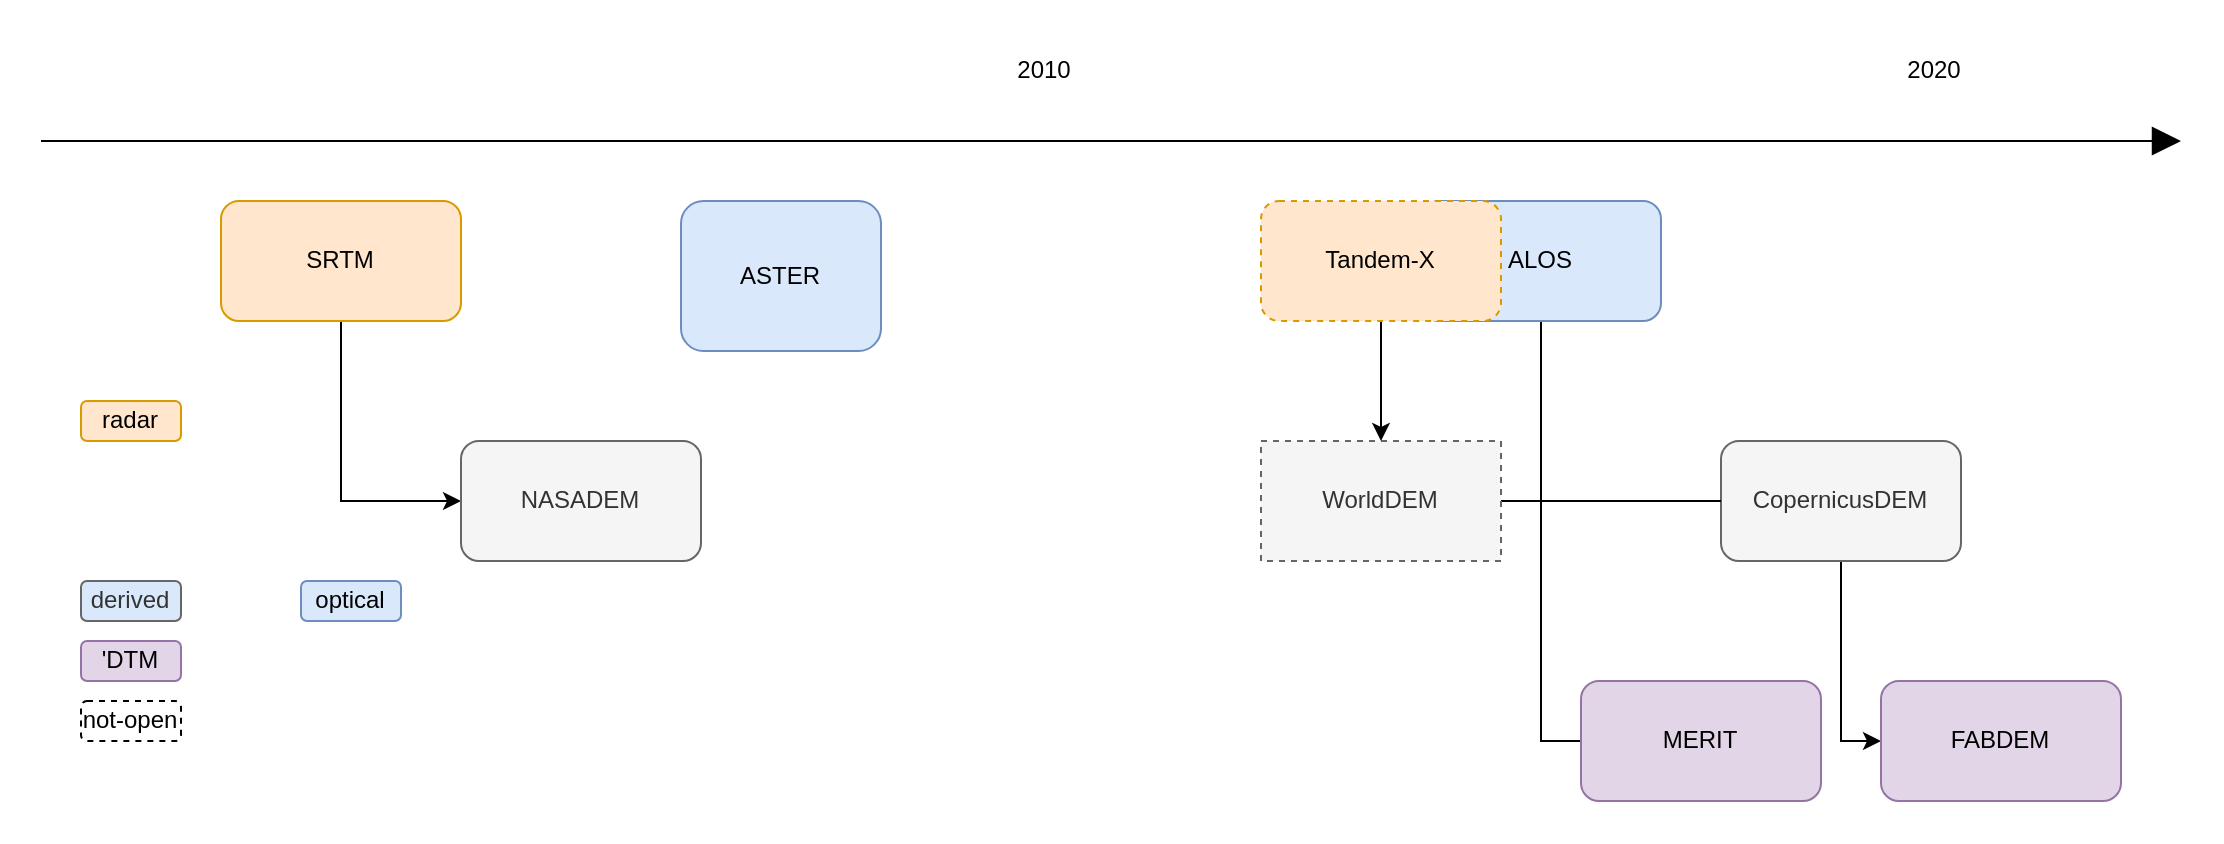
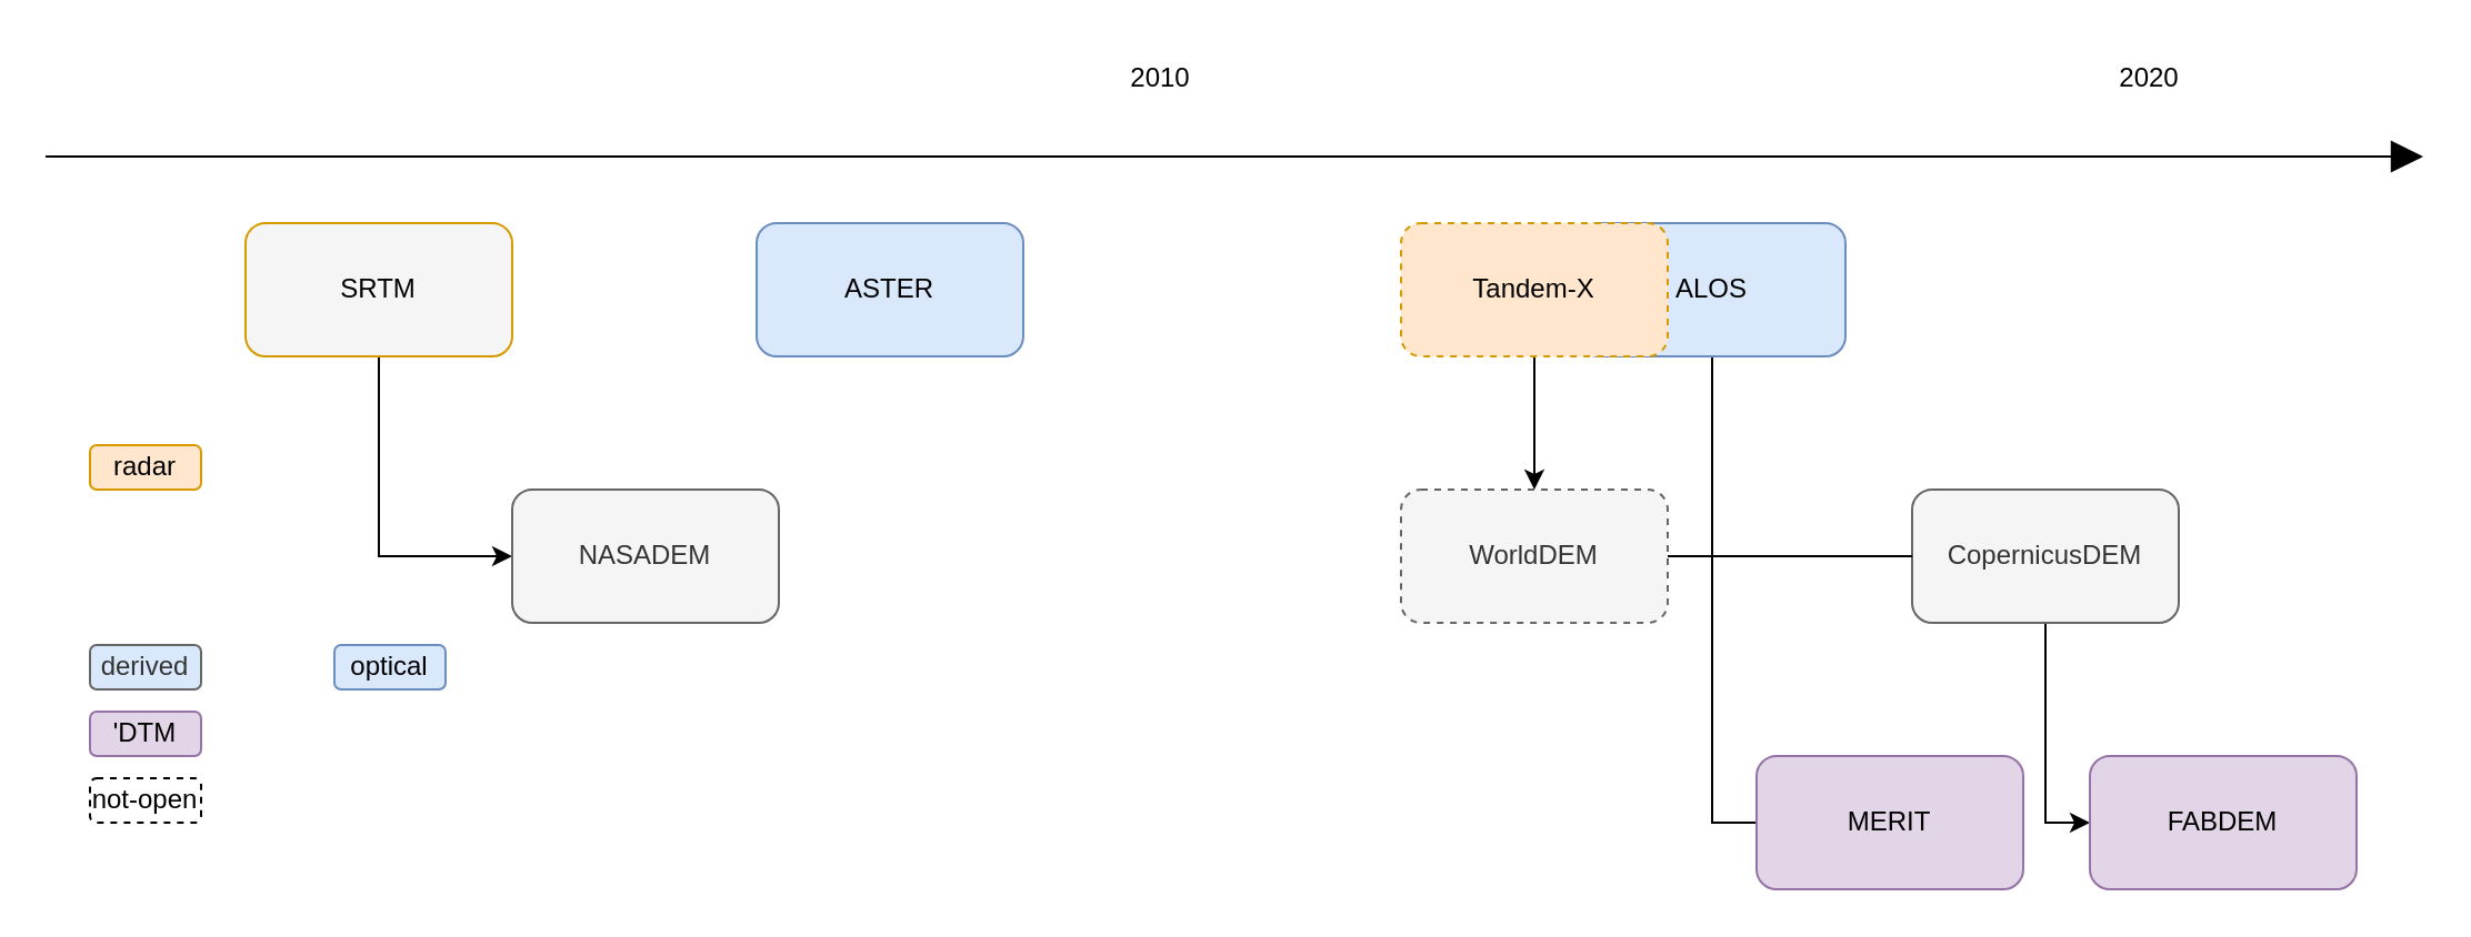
- <mxCell id="3" value="SRTM" style="rounded=1;whiteSpace=wrap;html=1;fillColor=#ffe6cc;strokeColor=#d79b00;" vertex="1" parent="1"><mxGeometry x="110" y="100" width="120" height="60" as="geometry" /></mxCell>
+ <mxCell id="3" value="SRTM" style="rounded=1;whiteSpace=wrap;html=1;fillColor=#f5f5f5;strokeColor=#d79b00;" vertex="1" parent="1"><mxGeometry x="110" y="100" width="120" height="60" as="geometry" /></mxCell>
- <mxCell id="4" value="ASTER" style="rounded=1;whiteSpace=wrap;html=1;fillColor=#dae8fc;strokeColor=#6c8ebf;" vertex="1" parent="1"><mxGeometry x="340" y="100" width="100" height="75" as="geometry" /></mxCell>
+ <mxCell id="4" value="ASTER" style="rounded=1;whiteSpace=wrap;html=1;fillColor=#dae8fc;strokeColor=#6c8ebf;" vertex="1" parent="1"><mxGeometry x="340" y="100" width="120" height="60" as="geometry" /></mxCell>
- <mxCell id="13" value="WorldDEM" style="whiteSpace=wrap;html=1;fillColor=#f5f5f5;fontColor=#333333;strokeColor=#666666;dashed=1;rounded=0;" vertex="1" parent="1"><mxGeometry x="630" y="220" width="120" height="60" as="geometry" /></mxCell>
+ <mxCell id="13" value="WorldDEM" style="rounded=1;whiteSpace=wrap;html=1;fillColor=#f5f5f5;fontColor=#333333;strokeColor=#666666;dashed=1;" vertex="1" parent="1"><mxGeometry x="630" y="220" width="120" height="60" as="geometry" /></mxCell>
